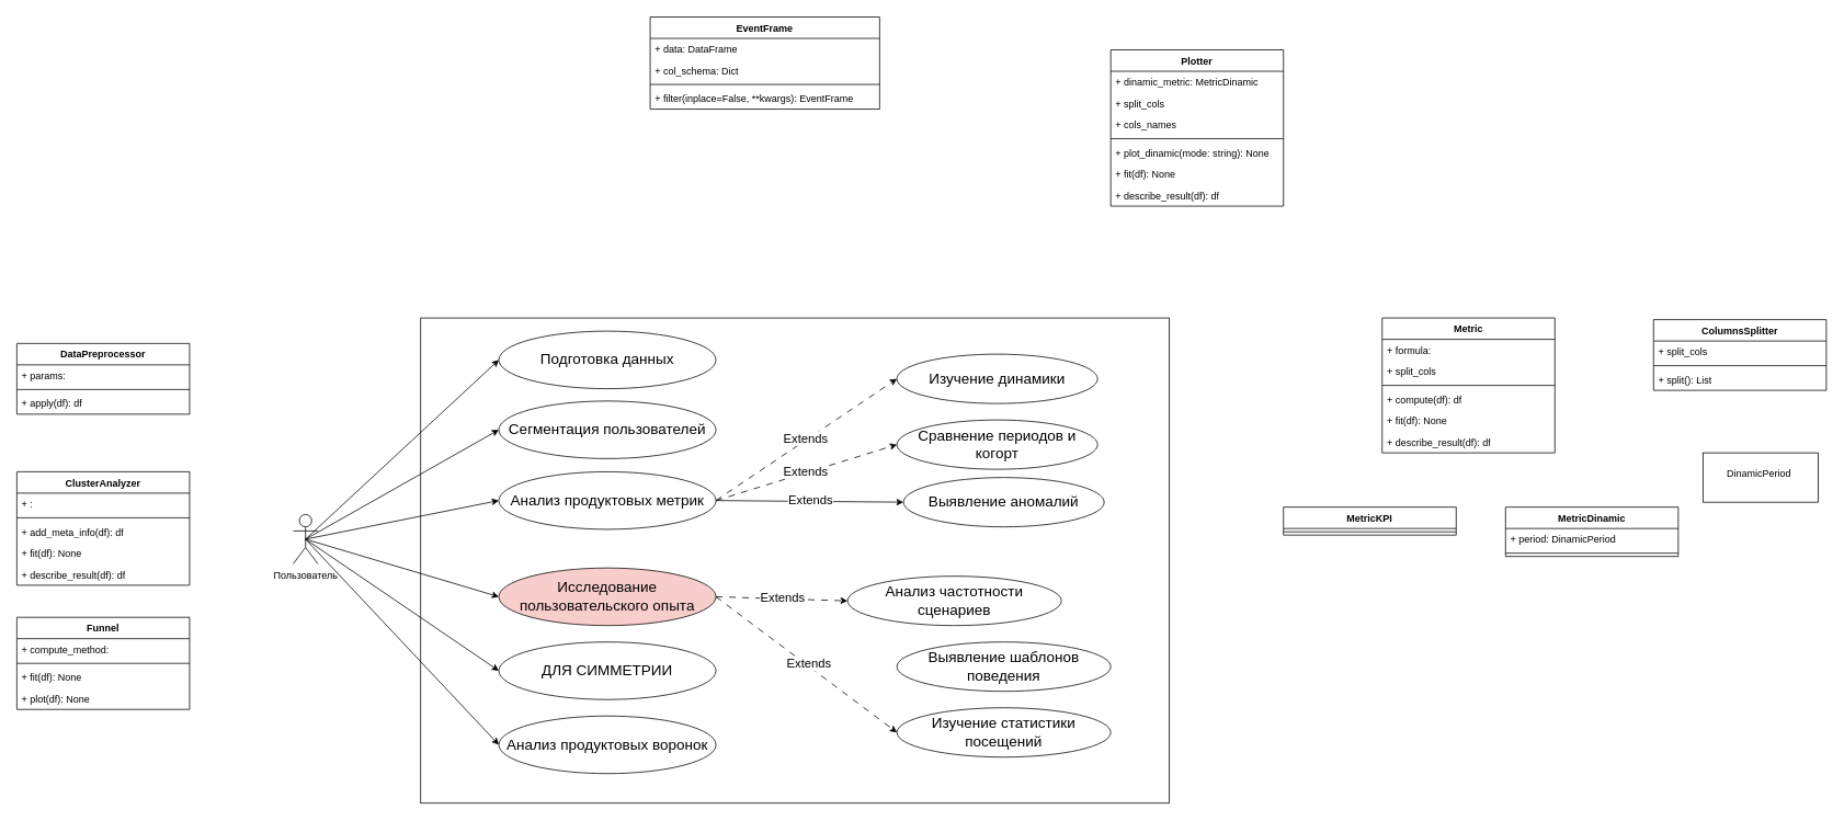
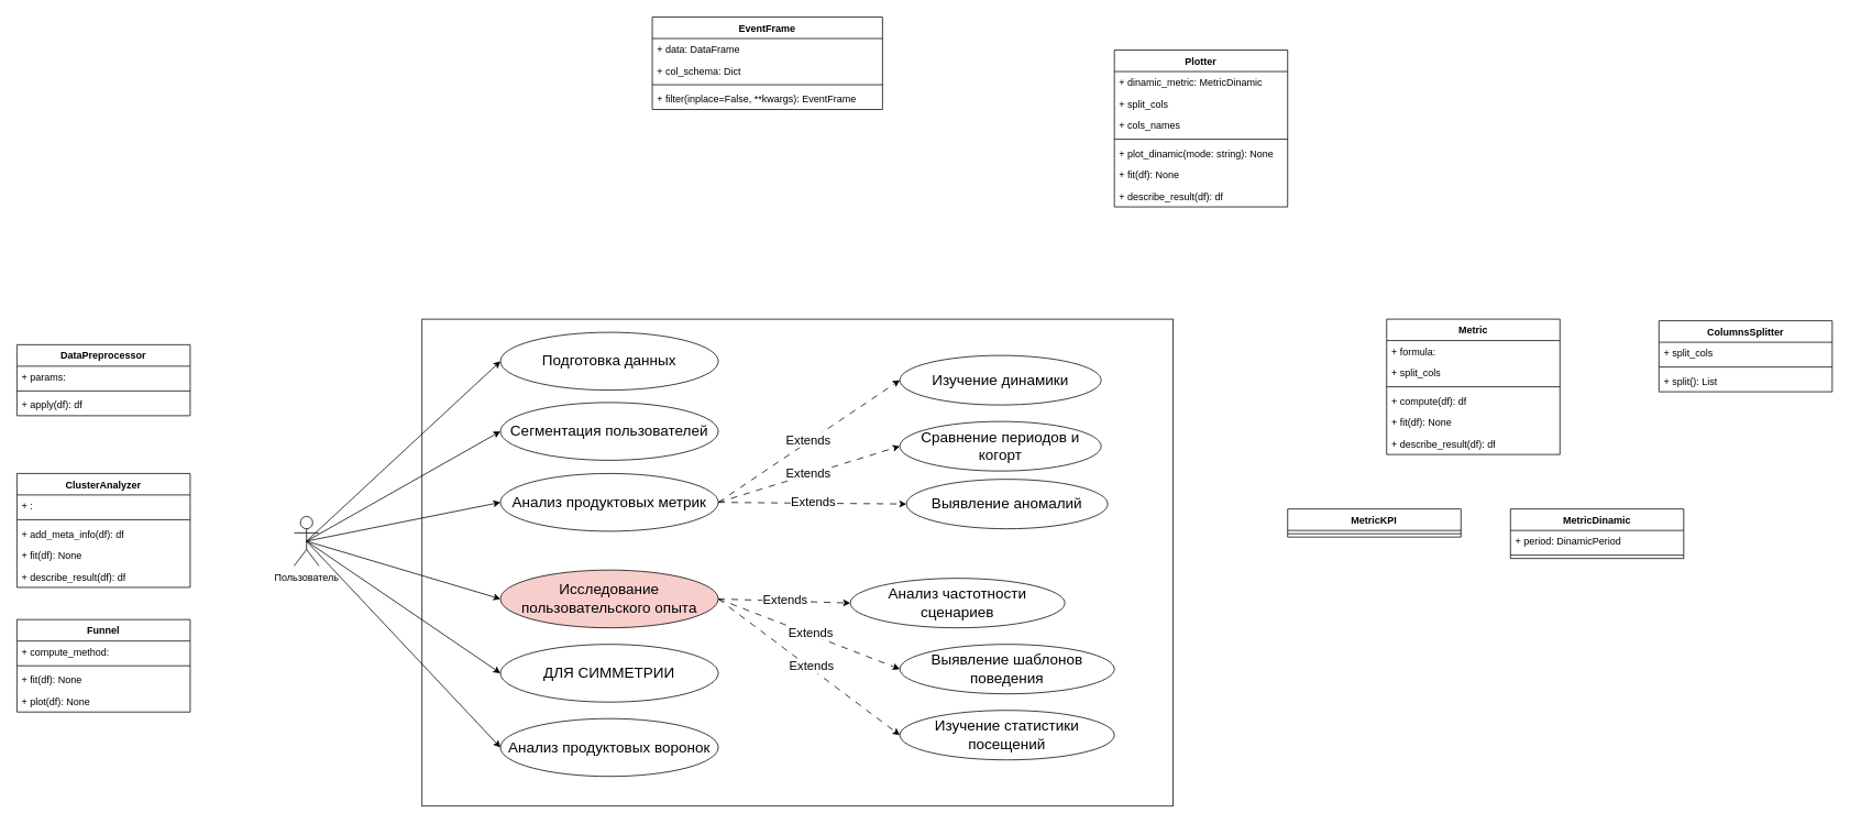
- <mxCell id="68" value="&lt;p style=&quot;margin:0px;margin-top:4px;text-align:center;&quot;&gt;&lt;br&gt;&lt;span style=&quot;text-align: left;&quot;&gt;DinamicPeriod&amp;nbsp;&lt;/span&gt;&lt;br&gt;&lt;/p&gt;" style="verticalAlign=top;align=left;overflow=fill;html=1;whiteSpace=wrap;" vertex="1" parent="1"><mxGeometry x="2070" y="550" width="140" height="60" as="geometry" /></mxCell>
- <mxCell id="21" style="rounded=0;orthogonalLoop=1;jettySize=auto;html=1;exitX=1;exitY=0.5;exitDx=0;exitDy=0;entryX=0;entryY=0.5;entryDx=0;entryDy=0;dashed=0;dashPattern=8 8;" parent="1" source="31" target="6" edge="1"><mxGeometry relative="1" as="geometry"><mxPoint x="860" y="610" as="sourcePoint" /><mxPoint x="1110" y="480" as="targetPoint" /></mxGeometry></mxCell>
+ <mxCell id="21" style="rounded=0;orthogonalLoop=1;jettySize=auto;html=1;exitX=1;exitY=0.5;exitDx=0;exitDy=0;entryX=0;entryY=0.5;entryDx=0;entryDy=0;dashed=1;dashPattern=8 8;" parent="1" source="31" target="6" edge="1"><mxGeometry relative="1" as="geometry"><mxPoint x="860" y="610" as="sourcePoint" /><mxPoint x="1110" y="480" as="targetPoint" /></mxGeometry></mxCell>
+ <mxCell id="25" style="rounded=0;orthogonalLoop=1;jettySize=auto;html=1;exitX=1;exitY=0.5;exitDx=0;exitDy=0;entryX=0;entryY=0.5;entryDx=0;entryDy=0;dashed=1;dashPattern=8 8;" parent="1" source="5" target="10" edge="1"><mxGeometry relative="1" as="geometry"><mxPoint x="900" y="650" as="sourcePoint" /><mxPoint x="1130" y="500" as="targetPoint" /></mxGeometry></mxCell>
+ <mxCell id="26" value="Extends" style="edgeLabel;html=1;align=center;verticalAlign=middle;resizable=0;points=[];fontSize=15;" parent="25" vertex="1" connectable="0"><mxGeometry x="0.0" y="3" relative="1" as="geometry"><mxPoint as="offset" /></mxGeometry></mxCell>
